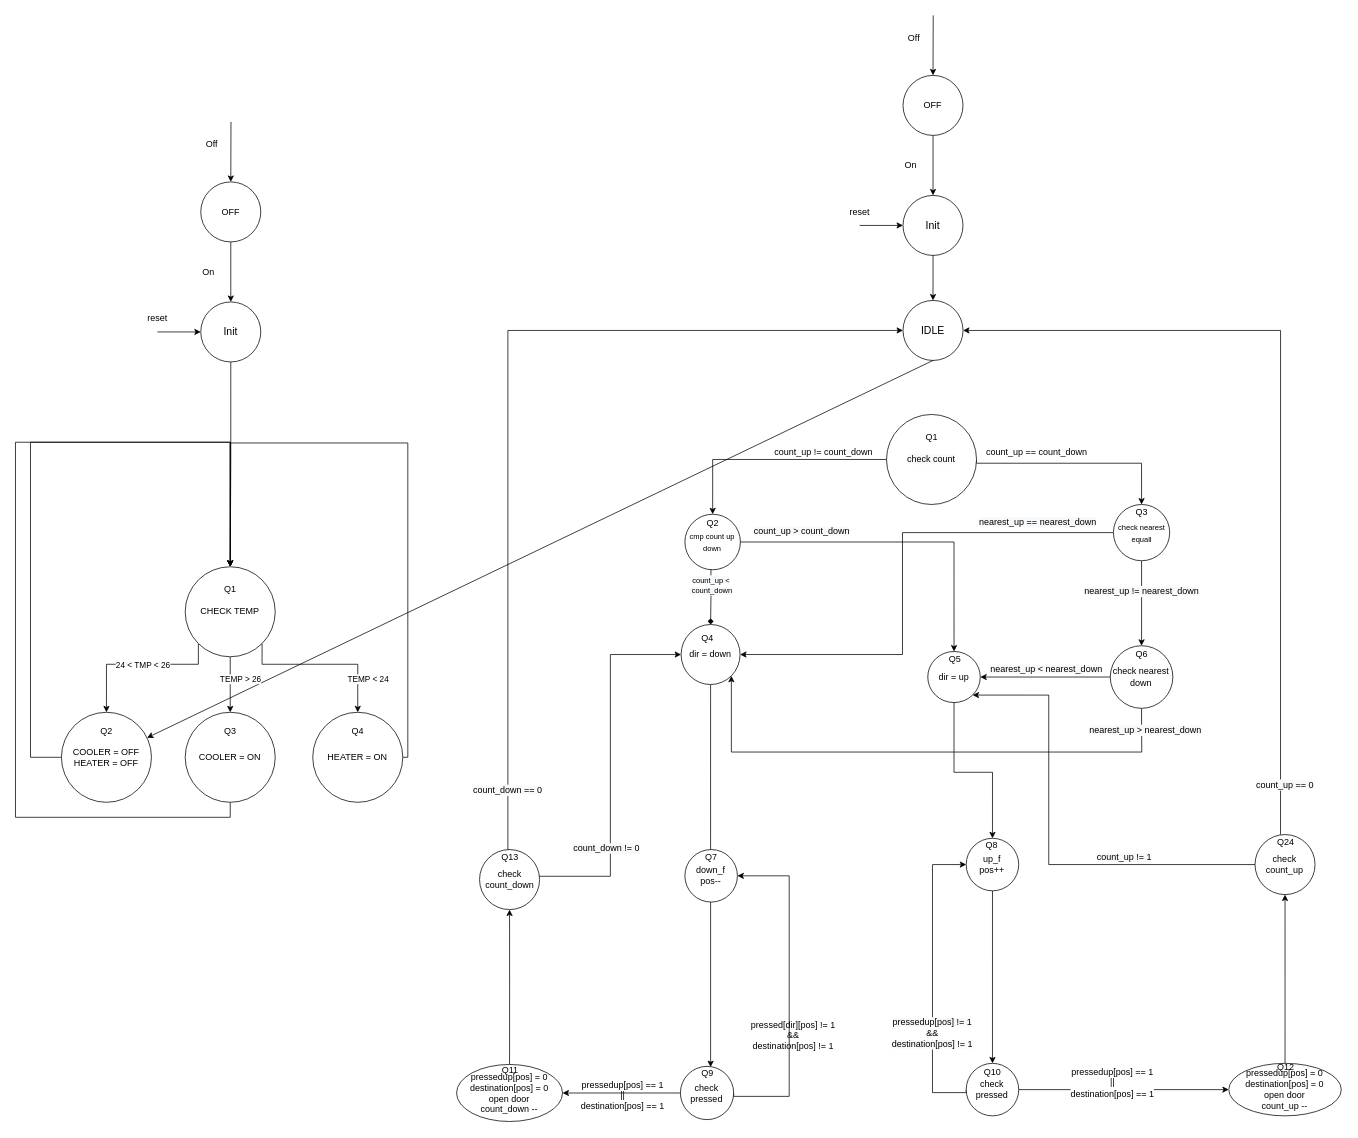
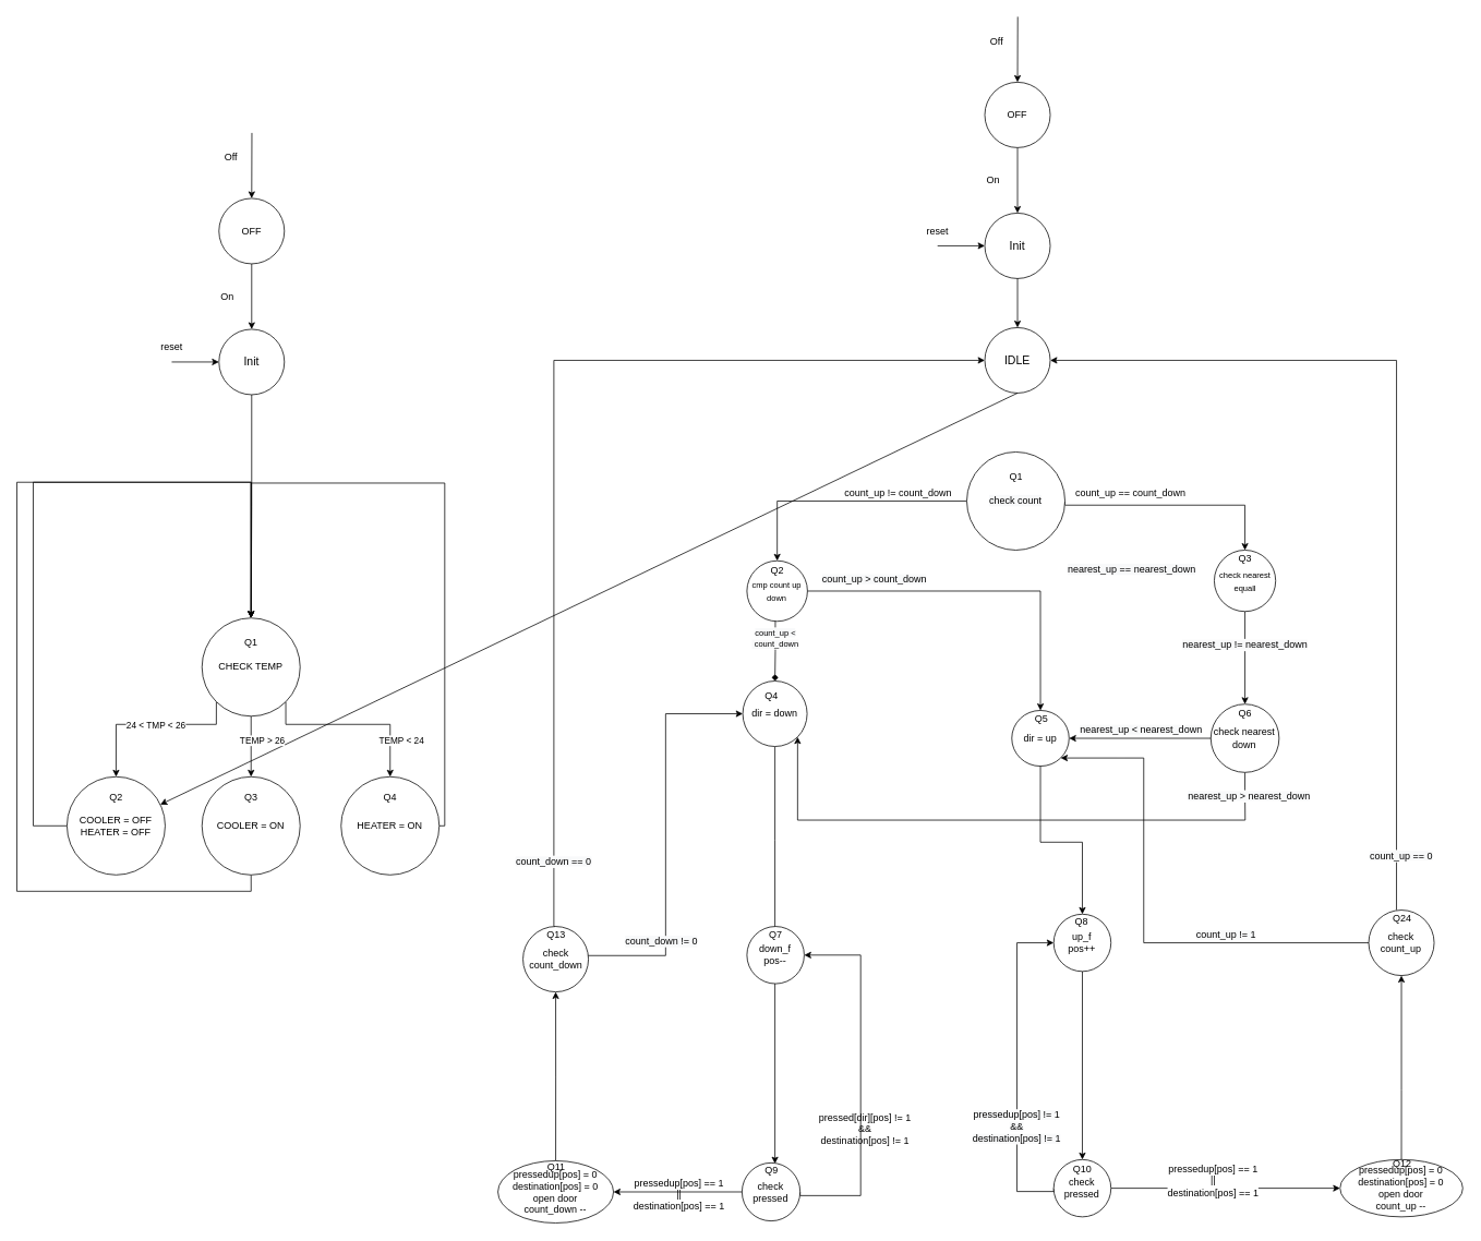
- <mxCell id="33" style="edgeStyle=orthogonalEdgeStyle;rounded=0;orthogonalLoop=1;jettySize=auto;html=1;entryX=1;entryY=0.5;entryDx=0;entryDy=0;exitX=0;exitY=0.5;exitDx=0;exitDy=0;" parent="1" source="40" target="10" edge="1"><mxGeometry relative="1" as="geometry"><mxPoint x="811.12" y="652" as="targetPoint" /><Array as="points"><mxPoint x="1202.37" y="710" /><mxPoint x="1202.37" y="872" /></Array><mxPoint x="1426.12" y="697" as="sourcePoint" /></mxGeometry></mxCell>
- <mxCell id="49" value="&lt;span style=&quot;color: rgb(0 , 0 , 0) ; font-family: &amp;#34;helvetica&amp;#34; ; font-style: normal ; font-weight: 400 ; letter-spacing: normal ; text-align: center ; text-indent: 0px ; text-transform: none ; word-spacing: 0px ; background-color: rgb(248 , 249 , 250) ; display: inline ; float: none&quot;&gt;&lt;font style=&quot;font-size: 12px&quot;&gt;count_down != 0&lt;/font&gt;&lt;/span&gt;" style="text;whiteSpace=wrap;html=1;" parent="1" vertex="1"><mxGeometry x="762.37" y="1117" width="98.75" height="30" as="geometry" /></mxCell>
+ <mxCell id="49" value="&lt;span style=&quot;color: rgb(0 , 0 , 0) ; font-family: &amp;#34;helvetica&amp;#34; ; font-style: normal ; font-weight: 400 ; letter-spacing: normal ; text-align: center ; text-indent: 0px ; text-transform: none ; word-spacing: 0px ; background-color: rgb(248 , 249 , 250) ; display: inline ; float: none&quot;&gt;&lt;font style=&quot;font-size: 12px&quot;&gt;count_down != 0&lt;/font&gt;&lt;/span&gt;" style="text;whiteSpace=wrap;html=1;" parent="1" vertex="1"><mxGeometry x="762.37" y="1137" width="98.75" height="30" as="geometry" /></mxCell>
